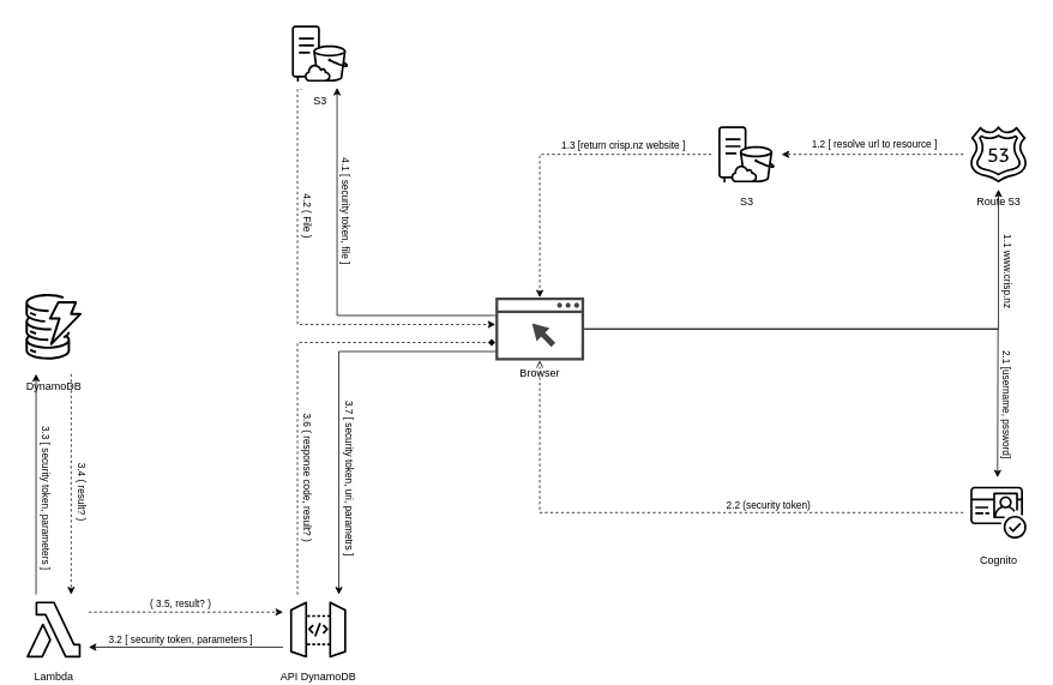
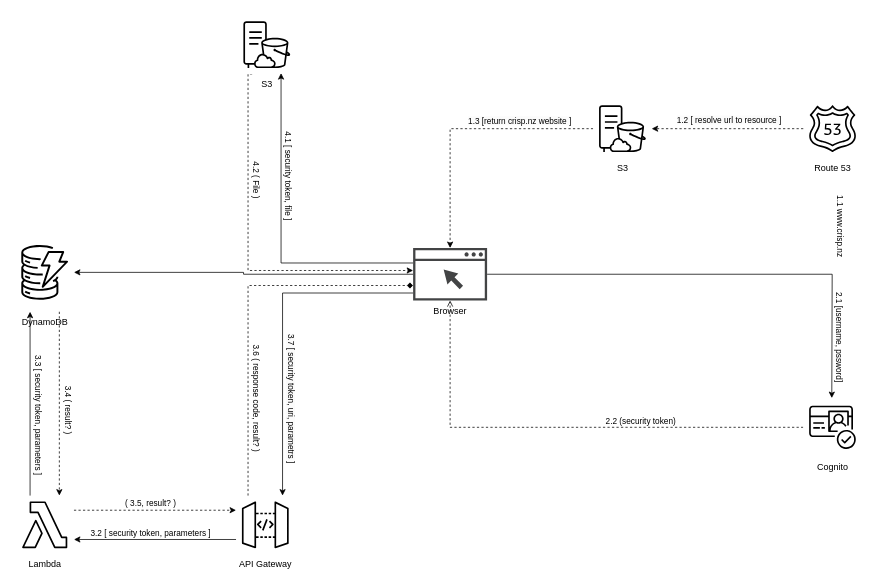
- <mxCell id="5" style="edgeStyle=orthogonalEdgeStyle;rounded=0;orthogonalLoop=1;jettySize=auto;html=1;" edge="1" parent="1" source="35" target="11"><mxGeometry relative="1" as="geometry"><mxPoint x="633.63" y="370" as="sourcePoint" /></mxGeometry></mxCell>
+ <mxCell id="5" style="edgeStyle=orthogonalEdgeStyle;rounded=0;orthogonalLoop=1;jettySize=auto;html=1;" edge="1" parent="1" source="35" target="4"><mxGeometry relative="1" as="geometry"><mxPoint x="633.63" y="370" as="sourcePoint" /></mxGeometry></mxCell>
- <mxCell id="3" value="API DynamoDB" style="sketch=0;points=[[0,0,0],[0.25,0,0],[0.5,0,0],[0.75,0,0],[1,0,0],[0,1,0],[0.25,1,0],[0.5,1,0],[0.75,1,0],[1,1,0],[0,0.25,0],[0,0.5,0],[0,0.75,0],[1,0.25,0],[1,0.5,0],[1,0.75,0]];outlineConnect=0;dashed=0;verticalLabelPosition=bottom;verticalAlign=top;align=center;html=1;fontSize=12;fontStyle=0;aspect=fixed;shape=mxgraph.aws4.resourceIcon;resIcon=mxgraph.aws4.api_gateway;" vertex="1" parent="1"><mxGeometry x="314" y="660" width="78" height="78" as="geometry" /></mxCell>
+ <mxCell id="3" value="API Gateway" style="sketch=0;points=[[0,0,0],[0.25,0,0],[0.5,0,0],[0.75,0,0],[1,0,0],[0,1,0],[0.25,1,0],[0.5,1,0],[0.75,1,0],[1,1,0],[0,0.25,0],[0,0.5,0],[0,0.75,0],[1,0.25,0],[1,0.5,0],[1,0.75,0]];outlineConnect=0;dashed=0;verticalLabelPosition=bottom;verticalAlign=top;align=center;html=1;fontSize=12;fontStyle=0;aspect=fixed;shape=mxgraph.aws4.resourceIcon;resIcon=mxgraph.aws4.api_gateway;" vertex="1" parent="1"><mxGeometry x="314" y="660" width="78" height="78" as="geometry" /></mxCell>
